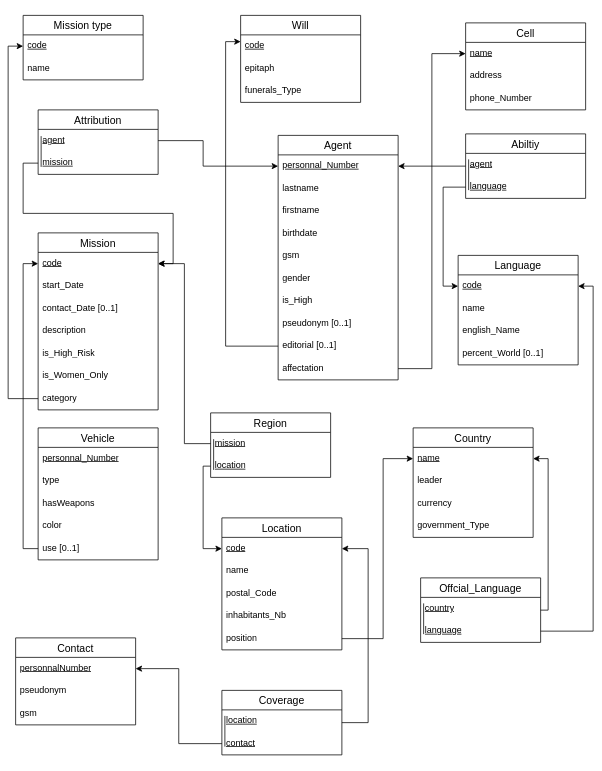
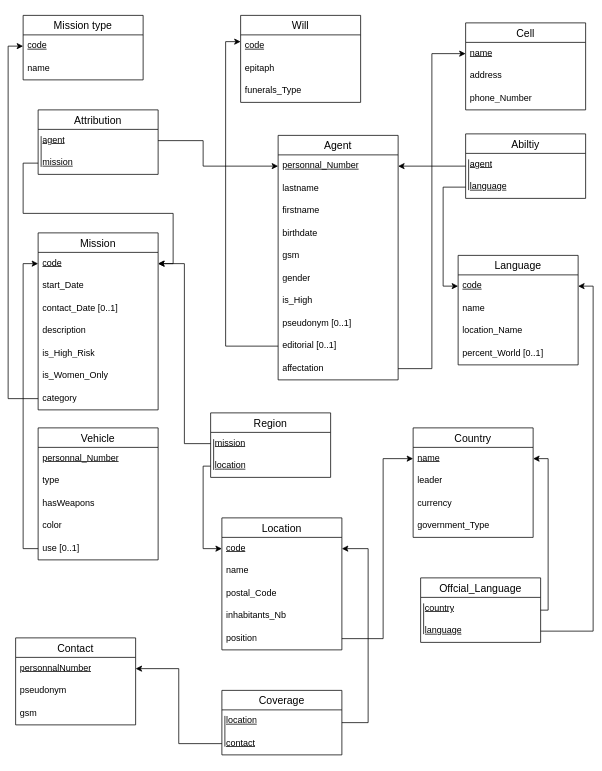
- <mxCell id="47" value="english_Name" style="text;strokeColor=none;fillColor=none;spacingLeft=4;spacingRight=4;overflow=hidden;rotatable=0;points=[[0,0.5],[1,0.5]];portConstraint=eastwest;fontSize=12;whiteSpace=wrap;html=1;" parent="44" vertex="1"><mxGeometry y="86" width="160" height="30" as="geometry" /></mxCell>
+ <mxCell id="47" value="location_Name" style="text;strokeColor=none;fillColor=none;spacingLeft=4;spacingRight=4;overflow=hidden;rotatable=0;points=[[0,0.5],[1,0.5]];portConstraint=eastwest;fontSize=12;whiteSpace=wrap;html=1;" parent="44" vertex="1"><mxGeometry y="86" width="160" height="30" as="geometry" /></mxCell>
